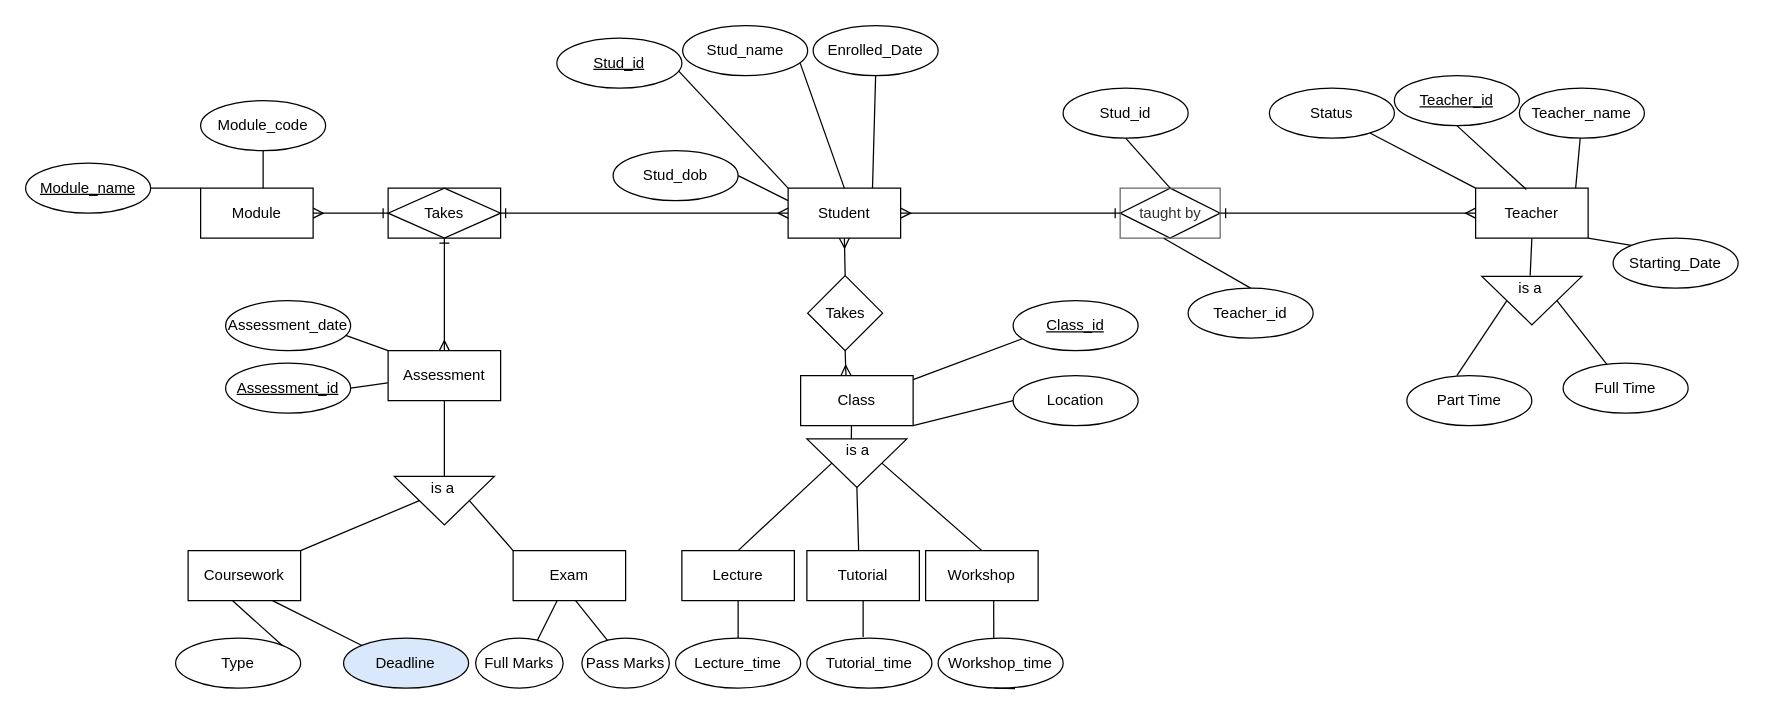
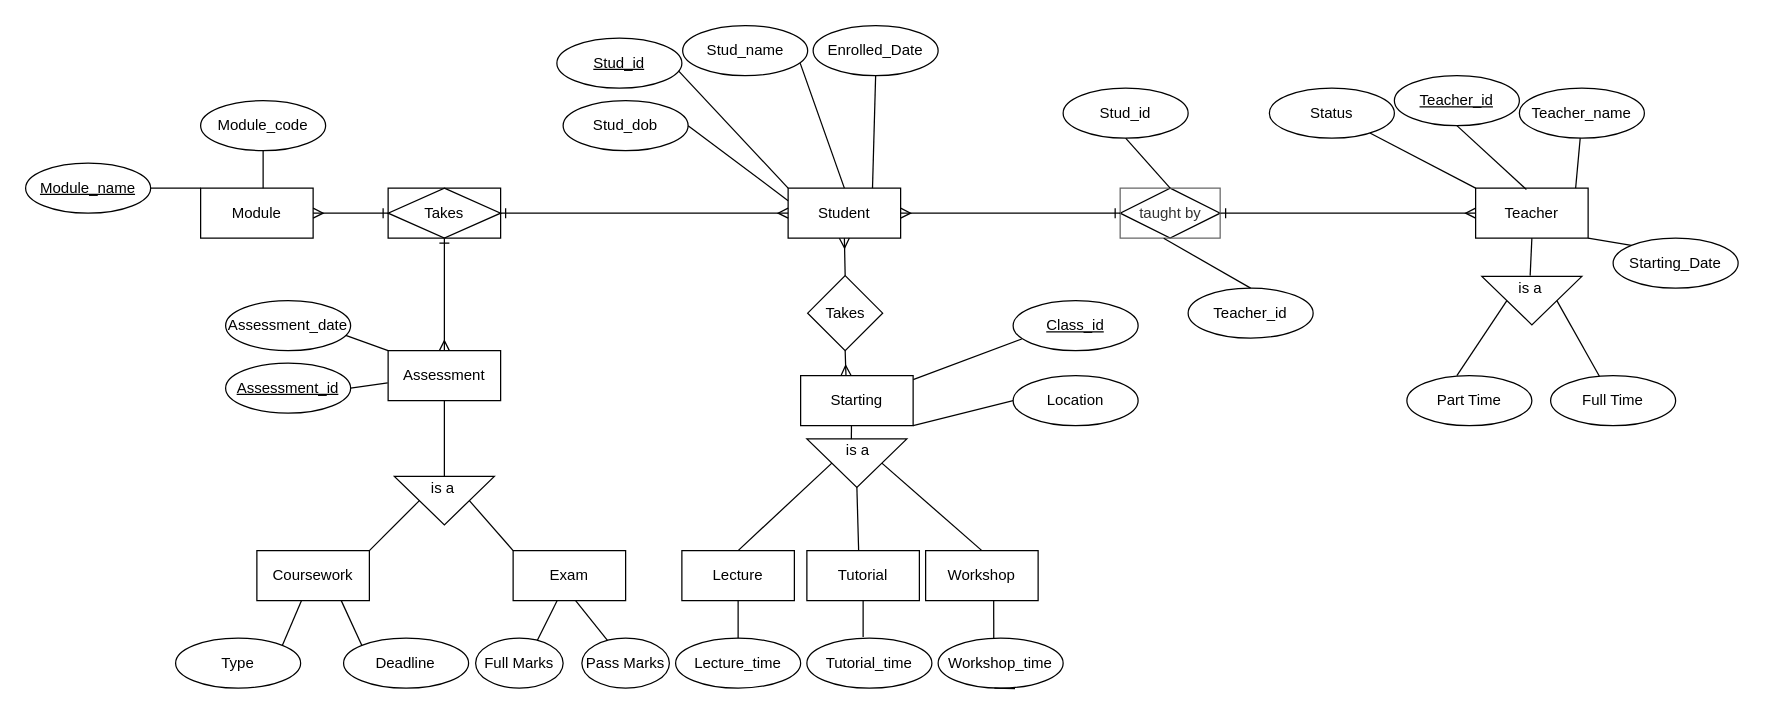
- <mxCell id="5" value="Stud_dob" style="ellipse;whiteSpace=wrap;html=1;" parent="1" vertex="1"><mxGeometry x="490" y="120" width="100" height="40" as="geometry" /></mxCell>
+ <mxCell id="5" value="Stud_dob" style="ellipse;whiteSpace=wrap;html=1;" parent="1" vertex="1"><mxGeometry x="450" y="80" width="100" height="40" as="geometry" /></mxCell>
- <mxCell id="49" value="Full Time" style="ellipse;whiteSpace=wrap;html=1;" vertex="1" parent="1"><mxGeometry x="1250" y="290" width="100" height="40" as="geometry" /></mxCell>
+ <mxCell id="49" value="Full Time" style="ellipse;whiteSpace=wrap;html=1;" vertex="1" parent="1"><mxGeometry x="1240" y="300" width="100" height="40" as="geometry" /></mxCell>
- <mxCell id="24" value="Class" style="rounded=0;whiteSpace=wrap;html=1;" parent="1" vertex="1"><mxGeometry x="640" y="300" width="90" height="40" as="geometry" /></mxCell>
+ <mxCell id="24" value="Starting" style="rounded=0;whiteSpace=wrap;html=1;" parent="1" vertex="1"><mxGeometry x="640" y="300" width="90" height="40" as="geometry" /></mxCell>
- <mxCell id="55" value="Coursework" style="rounded=0;whiteSpace=wrap;html=1;" vertex="1" parent="1"><mxGeometry x="150" y="440" width="90" height="40" as="geometry" /></mxCell>
+ <mxCell id="55" value="Coursework" style="rounded=0;whiteSpace=wrap;html=1;" vertex="1" parent="1"><mxGeometry x="205" y="440" width="90" height="40" as="geometry" /></mxCell>
- <mxCell id="61" value="Deadline" style="ellipse;whiteSpace=wrap;html=1;fillColor=#dae8fc;" vertex="1" parent="1"><mxGeometry x="274.37" y="510" width="100" height="40" as="geometry" /></mxCell>
+ <mxCell id="61" value="Deadline" style="ellipse;whiteSpace=wrap;html=1;" vertex="1" parent="1"><mxGeometry x="274.37" y="510" width="100" height="40" as="geometry" /></mxCell>
